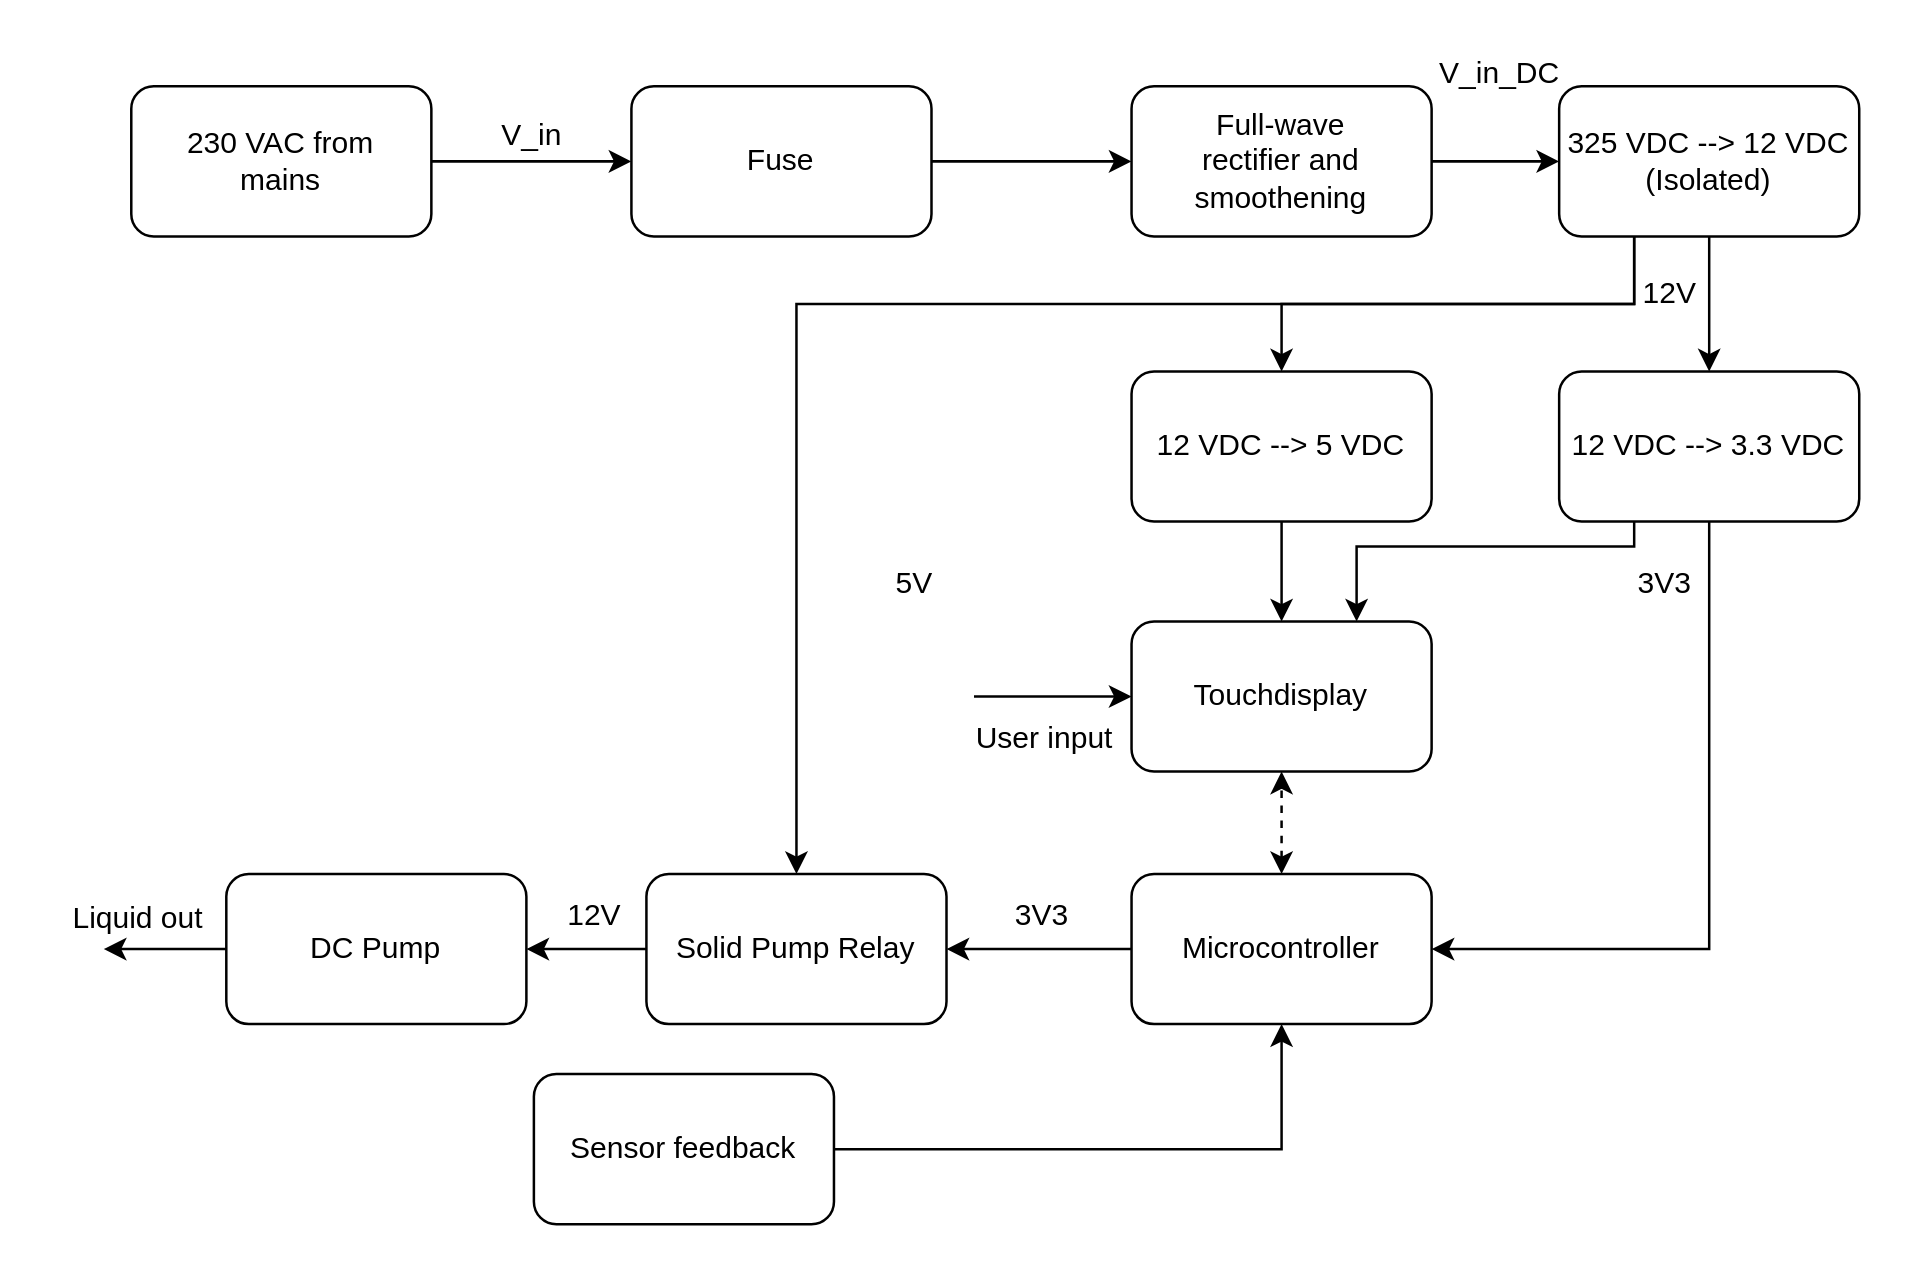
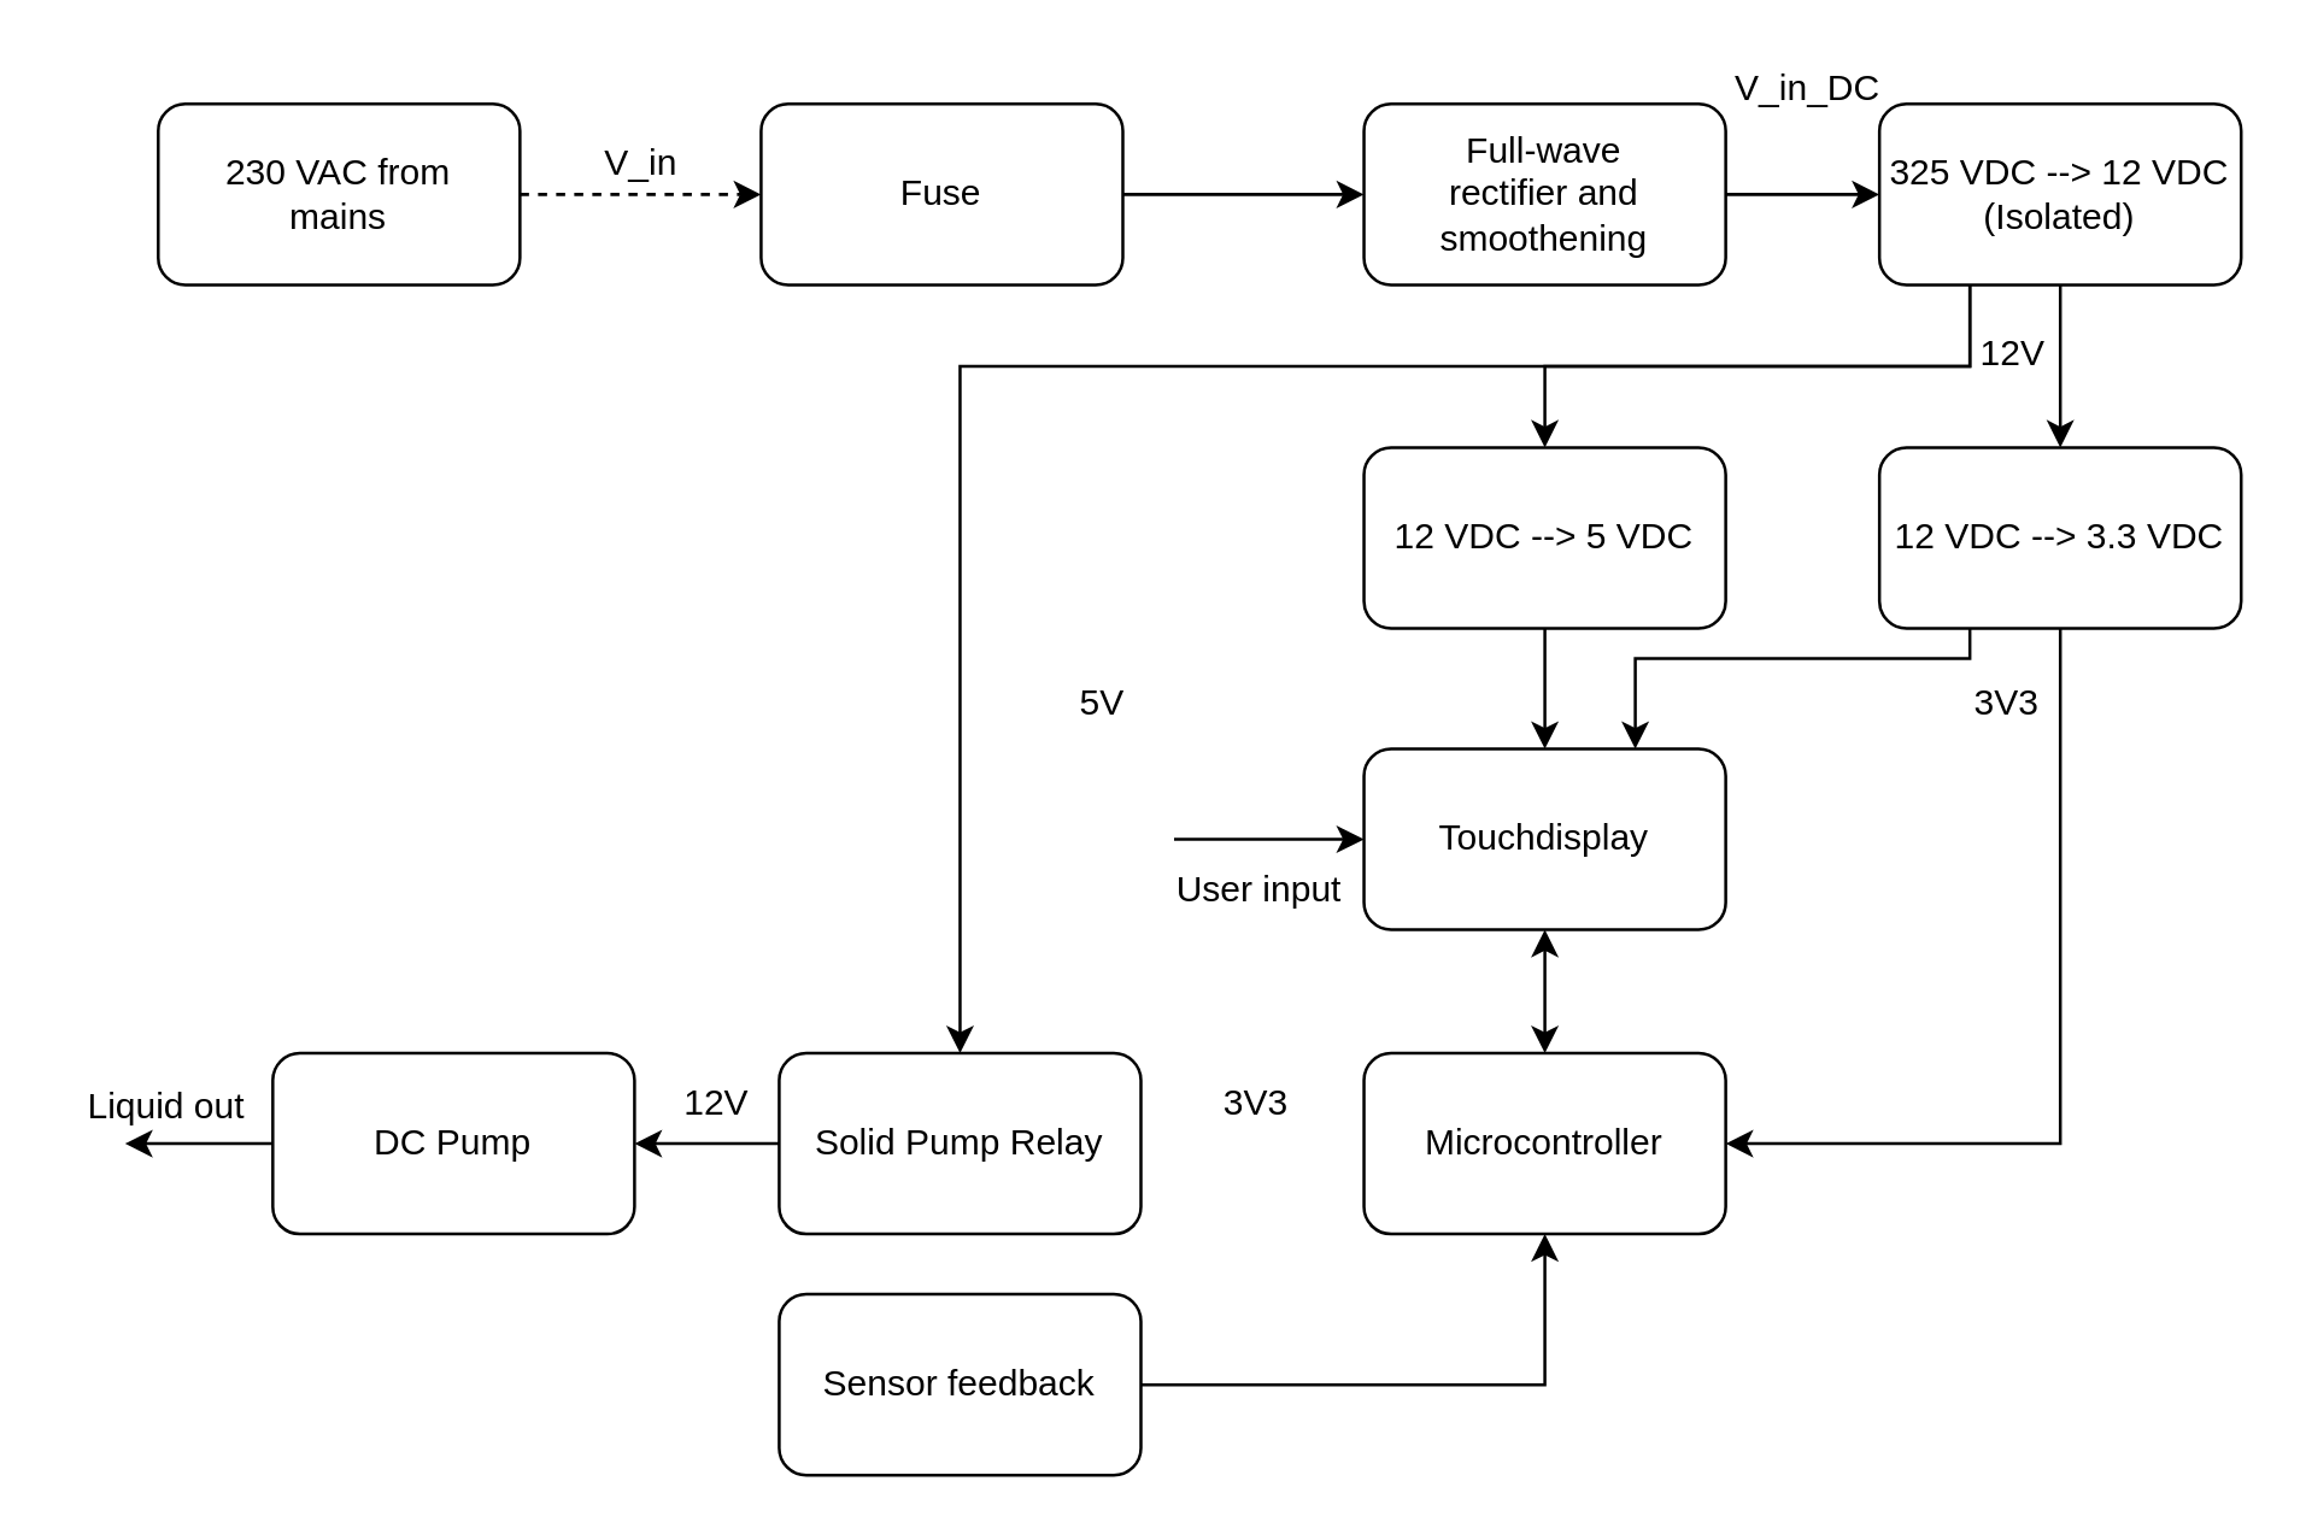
- <mxCell id="2" value="" style="edgeStyle=orthogonalEdgeStyle;rounded=0;orthogonalLoop=1;jettySize=auto;html=1;" parent="1" source="3" target="5" edge="1"><mxGeometry relative="1" as="geometry" /></mxCell>
+ <mxCell id="2" value="" style="edgeStyle=orthogonalEdgeStyle;rounded=0;orthogonalLoop=1;jettySize=auto;html=1;dashed=1;" parent="1" source="3" target="5" edge="1"><mxGeometry relative="1" as="geometry" /></mxCell>
- <mxCell id="33" value="" style="endArrow=classic;startArrow=classic;html=1;entryX=0.5;entryY=1;entryDx=0;entryDy=0;exitX=0.5;exitY=0;exitDx=0;exitDy=0;dashed=1;" edge="1" parent="1" source="16" target="14"><mxGeometry width="50" height="50" relative="1" as="geometry"><mxPoint x="356" y="331" as="sourcePoint" /><mxPoint x="406" y="281" as="targetPoint" /></mxGeometry></mxCell>
+ <mxCell id="33" value="" style="endArrow=classic;startArrow=classic;html=1;entryX=0.5;entryY=1;entryDx=0;entryDy=0;exitX=0.5;exitY=0;exitDx=0;exitDy=0;" edge="1" parent="1" source="16" target="14"><mxGeometry width="50" height="50" relative="1" as="geometry"><mxPoint x="356" y="331" as="sourcePoint" /><mxPoint x="406" y="281" as="targetPoint" /></mxGeometry></mxCell>
- <mxCell id="15" value="" style="edgeStyle=orthogonalEdgeStyle;rounded=0;orthogonalLoop=1;jettySize=auto;html=1;" edge="1" parent="1" source="16" target="18"><mxGeometry relative="1" as="geometry" /></mxCell>
- <mxCell id="24" value="Sensor feedback" style="rounded=1;whiteSpace=wrap;html=1;" parent="1" vertex="1"><mxGeometry x="213" y="429" width="120" height="60" as="geometry" /></mxCell>
+ <mxCell id="24" value="Sensor feedback" style="rounded=1;whiteSpace=wrap;html=1;" parent="1" vertex="1"><mxGeometry x="258" y="429" width="120" height="60" as="geometry" /></mxCell>
